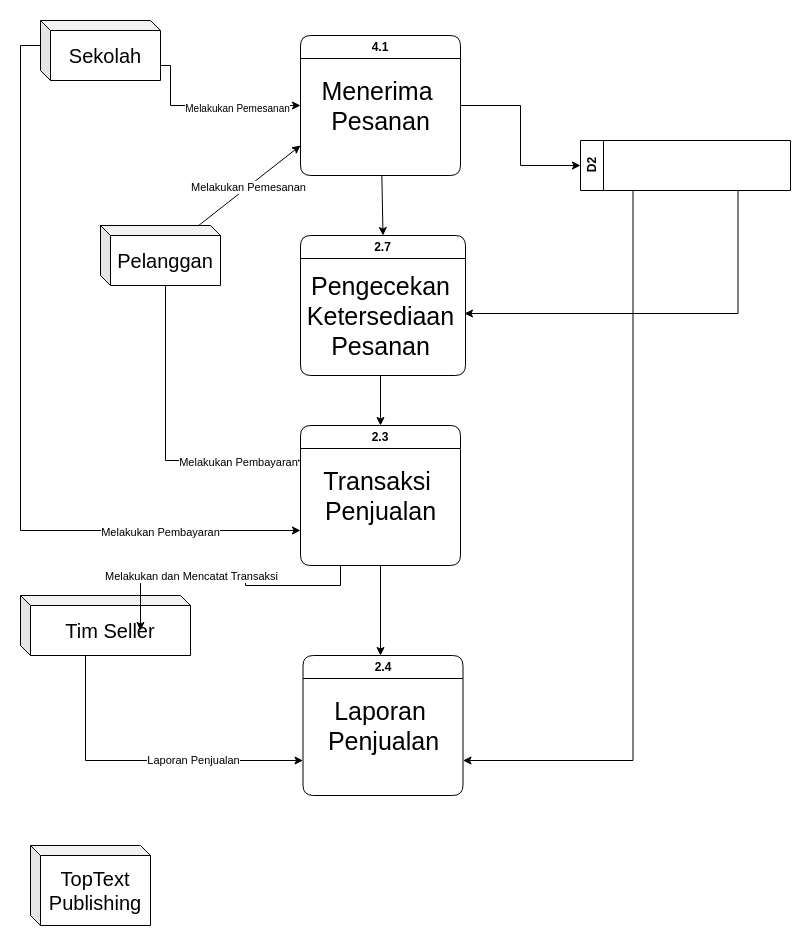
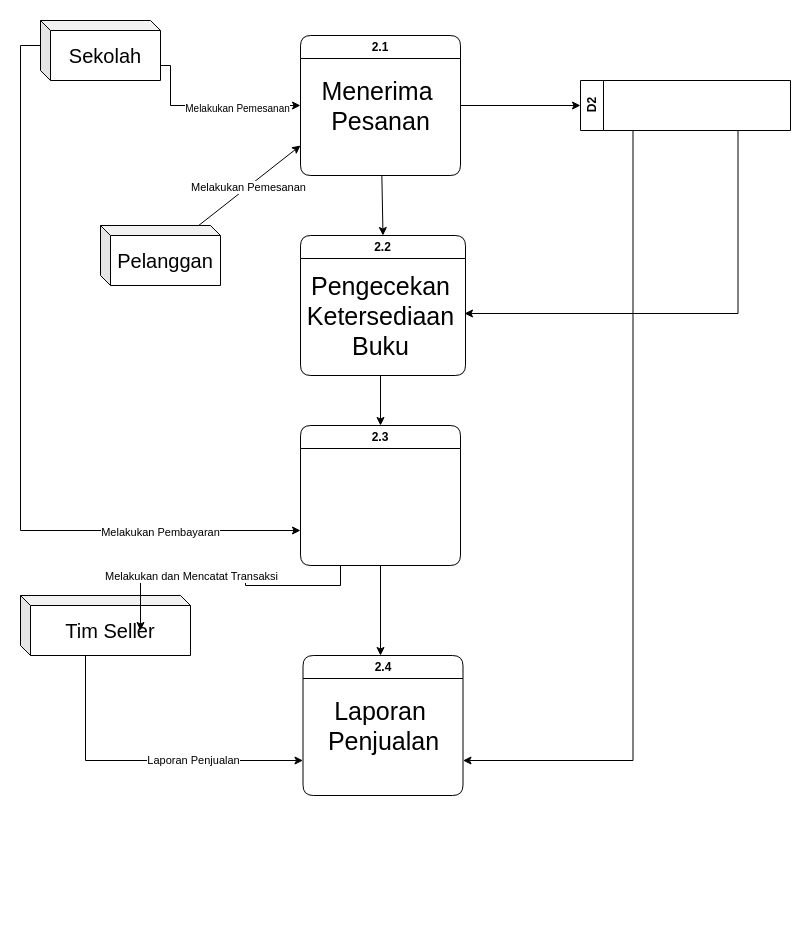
- <mxCell id="4" value="4.1" style="swimlane;whiteSpace=wrap;html=1;rounded=1;" vertex="1" parent="1"><mxGeometry x="300" y="35" width="160" height="140" as="geometry" /></mxCell>
+ <mxCell id="4" value="2.1" style="swimlane;whiteSpace=wrap;html=1;rounded=1;" vertex="1" parent="1"><mxGeometry x="300" y="35" width="160" height="140" as="geometry" /></mxCell>
- <mxCell id="16" value="D2" style="swimlane;horizontal=0;whiteSpace=wrap;html=1;" vertex="1" parent="1"><mxGeometry x="580" y="140" width="210" height="50" as="geometry" /></mxCell>
+ <mxCell id="16" value="D2" style="swimlane;horizontal=0;whiteSpace=wrap;html=1;" vertex="1" parent="1"><mxGeometry x="580" y="80" width="210" height="50" as="geometry" /></mxCell>
- <mxCell id="17" value="2.7" style="swimlane;whiteSpace=wrap;html=1;rounded=1;" vertex="1" parent="1"><mxGeometry x="300" y="235" width="165" height="140" as="geometry" /></mxCell>
+ <mxCell id="17" value="2.2" style="swimlane;whiteSpace=wrap;html=1;rounded=1;" vertex="1" parent="1"><mxGeometry x="300" y="235" width="165" height="140" as="geometry" /></mxCell>
- <mxCell id="18" value="&lt;span style=&quot;font-size: 25px;&quot;&gt;Pengecekan&lt;/span&gt;&lt;div&gt;&lt;span style=&quot;font-size: 25px;&quot;&gt;Ketersediaan&lt;/span&gt;&lt;/div&gt;&lt;div&gt;&lt;span style=&quot;font-size: 25px;&quot;&gt;Pesanan&lt;/span&gt;&lt;/div&gt;" style="text;html=1;align=center;verticalAlign=middle;resizable=0;points=[];autosize=1;strokeColor=none;fillColor=none;" vertex="1" parent="17"><mxGeometry x="-5" y="30" width="170" height="100" as="geometry" /></mxCell>
+ <mxCell id="18" value="&lt;span style=&quot;font-size: 25px;&quot;&gt;Pengecekan&lt;/span&gt;&lt;div&gt;&lt;span style=&quot;font-size: 25px;&quot;&gt;Ketersediaan&lt;/span&gt;&lt;/div&gt;&lt;div&gt;&lt;span style=&quot;font-size: 25px;&quot;&gt;Buku&lt;/span&gt;&lt;/div&gt;" style="text;html=1;align=center;verticalAlign=middle;resizable=0;points=[];autosize=1;strokeColor=none;fillColor=none;" vertex="1" parent="17"><mxGeometry x="-5" y="30" width="170" height="100" as="geometry" /></mxCell>
- <mxCell id="13" style="edgeStyle=orthogonalEdgeStyle;rounded=0;orthogonalLoop=1;jettySize=auto;html=1;entryX=0;entryY=0.25;entryDx=0;entryDy=0;exitX=0;exitY=0;exitDx=65;exitDy=60;exitPerimeter=0;" edge="1" parent="1" source="15" target="20"><mxGeometry relative="1" as="geometry" /></mxCell>
- <mxCell id="14" value="Melakukan Pembayaran" style="edgeLabel;html=1;align=center;verticalAlign=middle;resizable=0;points=[];" vertex="1" connectable="0" parent="13"><mxGeometry x="0.592" y="-1" relative="1" as="geometry"><mxPoint as="offset" /></mxGeometry></mxCell>
- <mxCell id="21" value="&lt;span style=&quot;font-size: 25px;&quot;&gt;Transaksi&amp;nbsp;&lt;/span&gt;&lt;div&gt;&lt;span style=&quot;font-size: 25px;&quot;&gt;Penjualan&lt;/span&gt;&lt;/div&gt;" style="text;html=1;align=center;verticalAlign=middle;resizable=0;points=[];autosize=1;strokeColor=none;fillColor=none;" vertex="1" parent="20"><mxGeometry x="10" y="35" width="140" height="70" as="geometry" /></mxCell>
- <mxCell id="32" value="&lt;font style=&quot;font-size: 20px;&quot;&gt;TopText Publishing&lt;/font&gt;" style="shape=cube;whiteSpace=wrap;html=1;boundedLbl=1;backgroundOutline=1;darkOpacity=0.05;darkOpacity2=0.1;size=10;" vertex="1" parent="1"><mxGeometry x="30" y="845" width="120" height="80" as="geometry" /></mxCell>
